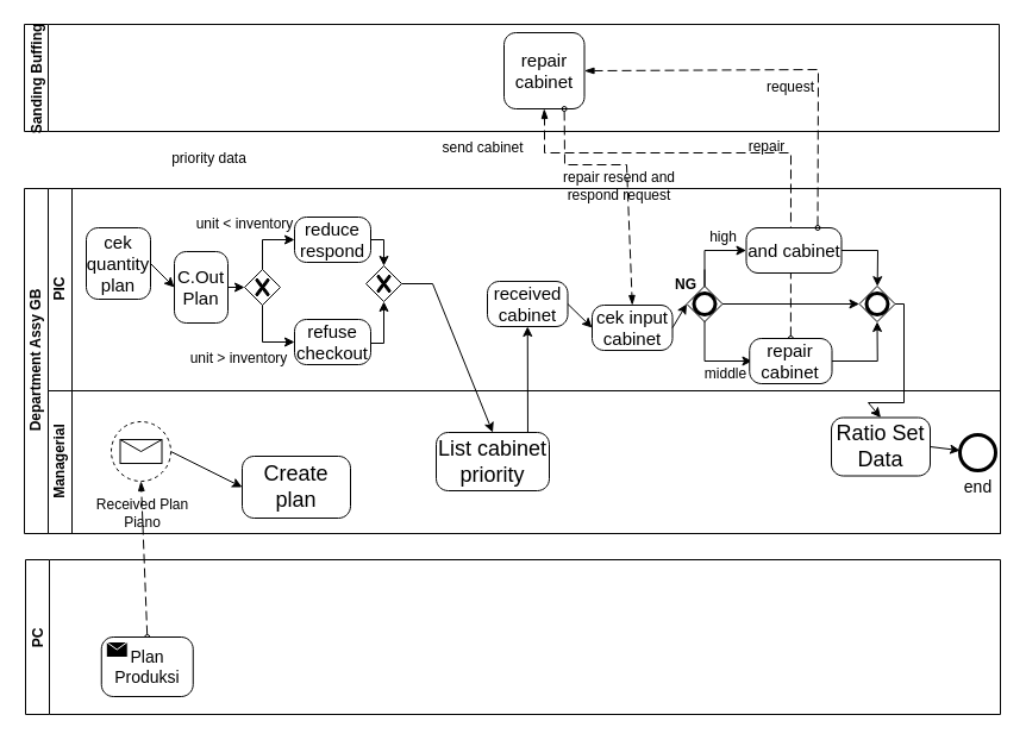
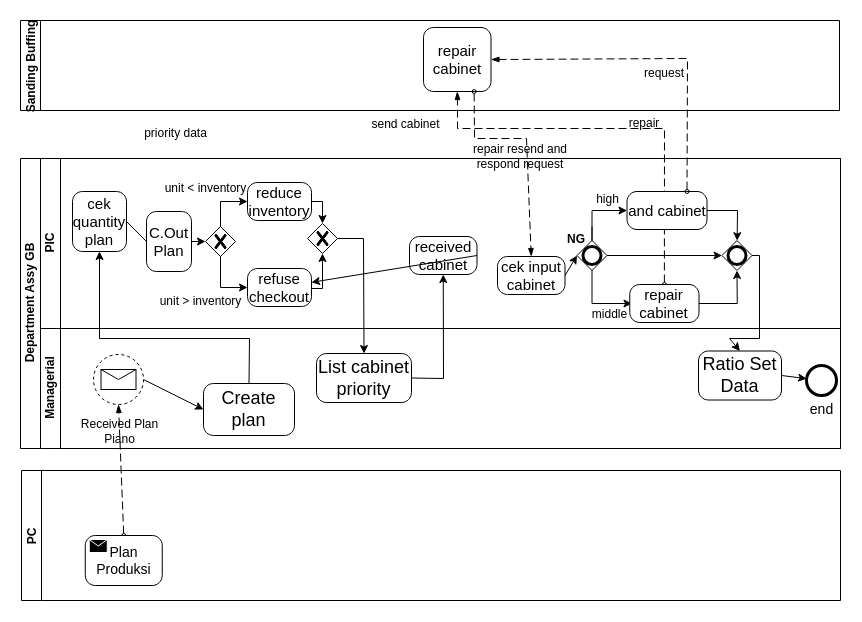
- <mxCell id="11" value="reduce respond" style="points=[[0.25,0,0],[0.5,0,0],[0.75,0,0],[1,0.25,0],[1,0.5,0],[1,0.75,0],[0.75,1,0],[0.5,1,0],[0.25,1,0],[0,0.75,0],[0,0.5,0],[0,0.25,0]];shape=mxgraph.bpmn.task;whiteSpace=wrap;rectStyle=rounded;size=10;taskMarker=abstract;fontSize=15;" parent="5" vertex="1"><mxGeometry x="207" y="24" width="64" height="38" as="geometry" /></mxCell>
+ <mxCell id="11" value="reduce inventory" style="points=[[0.25,0,0],[0.5,0,0],[0.75,0,0],[1,0.25,0],[1,0.5,0],[1,0.75,0],[0.75,1,0],[0.5,1,0],[0.25,1,0],[0,0.75,0],[0,0.5,0],[0,0.25,0]];shape=mxgraph.bpmn.task;whiteSpace=wrap;rectStyle=rounded;size=10;taskMarker=abstract;fontSize=15;" parent="5" vertex="1"><mxGeometry x="207" y="24" width="64" height="38" as="geometry" /></mxCell>
- <mxCell id="8" value="" style="endArrow=classic;html=1;rounded=0;fontSize=8;entryX=0;entryY=0.5;entryDx=0;entryDy=0;entryPerimeter=0;exitX=1;exitY=0.5;exitDx=0;exitDy=0;exitPerimeter=0;" parent="5" source="6" target="7" edge="1"><mxGeometry width="50" height="50" relative="1" as="geometry"><mxPoint x="32.75" y="92" as="sourcePoint" /><mxPoint x="48" y="92" as="targetPoint" /></mxGeometry></mxCell>
+ <mxCell id="8" value="" style="endArrow=none;html=1;rounded=0;fontSize=8;entryX=0;entryY=0.5;entryDx=0;entryDy=0;entryPerimeter=0;exitX=1;exitY=0.5;exitDx=0;exitDy=0;exitPerimeter=0;" parent="5" source="6" target="7" edge="1"><mxGeometry width="50" height="50" relative="1" as="geometry"><mxPoint x="32.75" y="92" as="sourcePoint" /><mxPoint x="48" y="92" as="targetPoint" /></mxGeometry></mxCell>
- <mxCell id="34" value="" style="endArrow=classic;html=1;rounded=0;fontSize=12;entryX=0;entryY=0.5;entryDx=0;entryDy=0;entryPerimeter=0;exitX=1;exitY=0.5;exitDx=0;exitDy=0;exitPerimeter=0;" parent="5" source="33" target="19" edge="1"><mxGeometry width="50" height="50" relative="1" as="geometry"><mxPoint x="429" y="161" as="sourcePoint" /><mxPoint x="479" y="111" as="targetPoint" /></mxGeometry></mxCell>
+ <mxCell id="34" value="" style="endArrow=classic;html=1;rounded=0;fontSize=12;exitX=1;exitY=0.5;exitDx=0;exitDy=0;exitPerimeter=0;" parent="5" source="33" target="12" edge="1"><mxGeometry width="50" height="50" relative="1" as="geometry"><mxPoint x="429" y="161" as="sourcePoint" /><mxPoint x="479" y="111" as="targetPoint" /></mxGeometry></mxCell>
+ <mxCell id="37" value="" style="endArrow=classic;html=1;rounded=0;fontSize=8;entryX=0.5;entryY=1;entryDx=0;entryDy=0;entryPerimeter=0;exitX=0.5;exitY=0;exitDx=0;exitDy=0;exitPerimeter=0;" parent="4" source="43" target="6" edge="1"><mxGeometry width="50" height="50" relative="1" as="geometry"><mxPoint x="239.75" y="139" as="sourcePoint" /><mxPoint x="354.75" y="139" as="targetPoint" /><Array as="points"><mxPoint x="229" y="180" /><mxPoint x="79" y="180" /></Array></mxGeometry></mxCell>
- <mxCell id="42" value="List cabinet priority" style="points=[[0.25,0,0],[0.5,0,0],[0.75,0,0],[1,0.25,0],[1,0.5,0],[1,0.75,0],[0.75,1,0],[0.5,1,0],[0.25,1,0],[0,0.75,0],[0,0.5,0],[0,0.25,0]];shape=mxgraph.bpmn.task;whiteSpace=wrap;rectStyle=rounded;size=10;taskMarker=abstract;fontSize=18;" parent="41" vertex="1"><mxGeometry x="326" y="35" width="95" height="49" as="geometry" /></mxCell>
+ <mxCell id="42" value="List cabinet priority" style="points=[[0.25,0,0],[0.5,0,0],[0.75,0,0],[1,0.25,0],[1,0.5,0],[1,0.75,0],[0.75,1,0],[0.5,1,0],[0.25,1,0],[0,0.75,0],[0,0.5,0],[0,0.25,0]];shape=mxgraph.bpmn.task;whiteSpace=wrap;rectStyle=rounded;size=10;taskMarker=abstract;fontSize=18;" parent="41" vertex="1"><mxGeometry x="276" y="25" width="95" height="49" as="geometry" /></mxCell>
